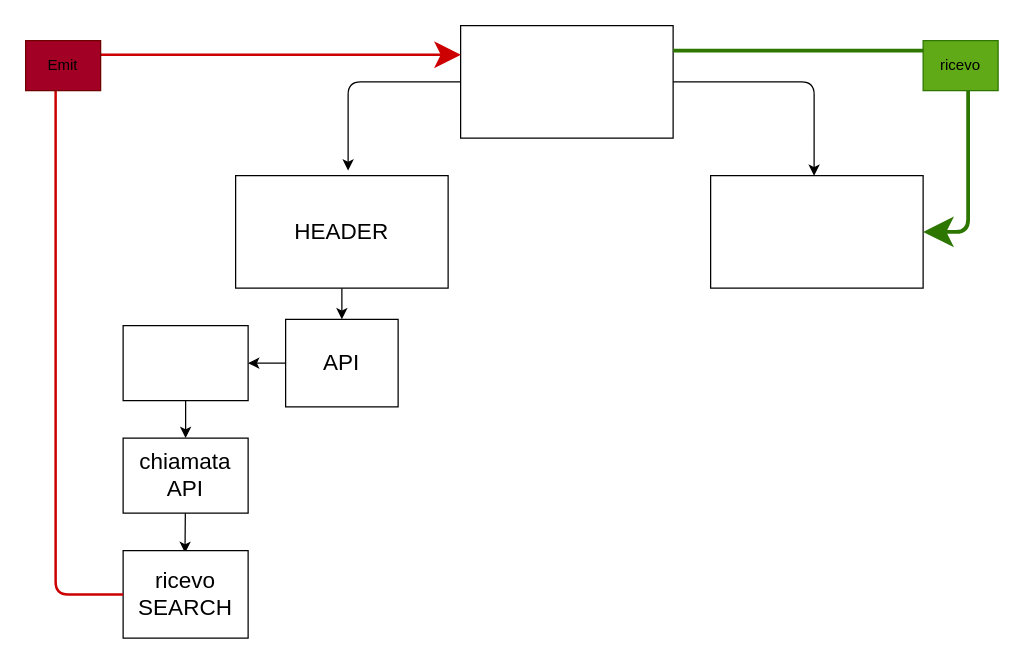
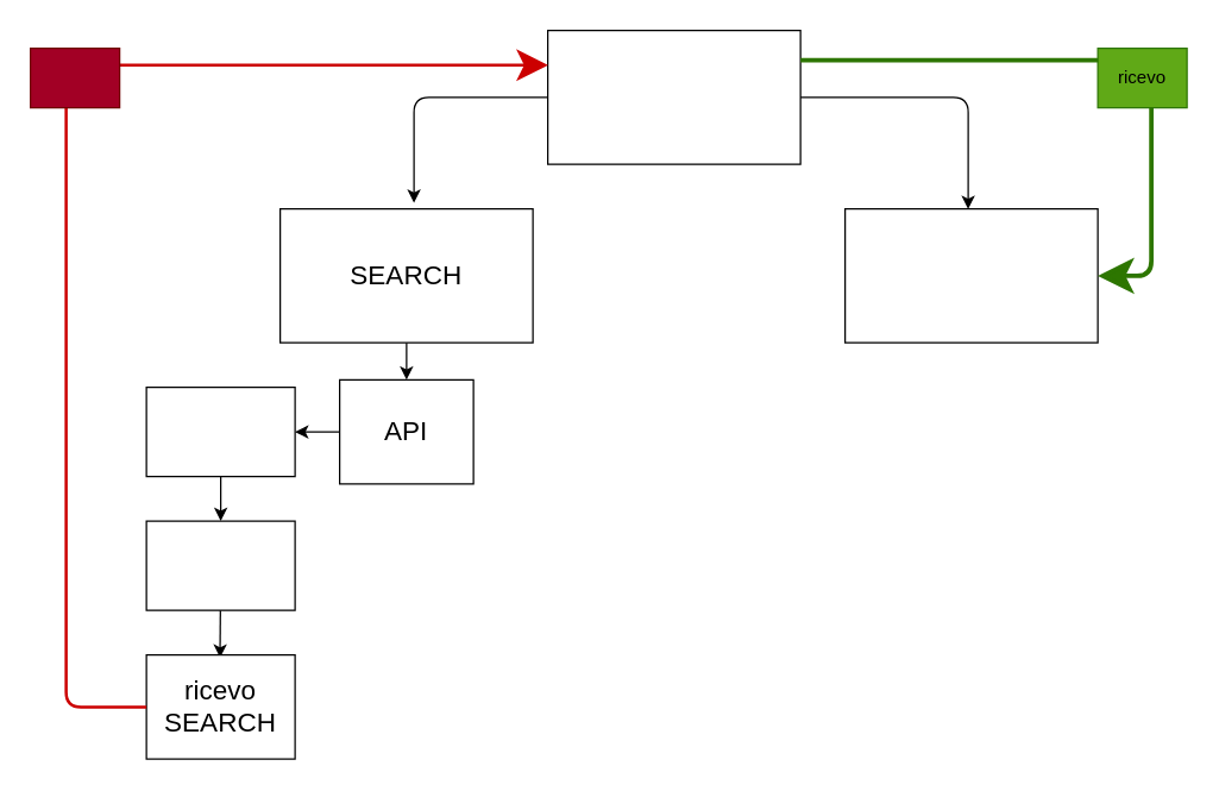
- <mxCell id="29" value="Emit" style="shape=partialRectangle;html=1;whiteSpace=wrap;connectable=0;overflow=hidden;fillColor=none;top=0;left=0;bottom=0;right=0;rounded=1;" parent="28" vertex="1"><mxGeometry width="60" height="40" as="geometry" /></mxCell>
- <mxCell id="11" value="&lt;font style=&quot;font-size: 18px&quot;&gt;HEADER&lt;/font&gt;" style="shape=partialRectangle;html=1;whiteSpace=wrap;connectable=0;overflow=hidden;fillColor=none;top=0;left=0;bottom=0;right=0;rounded=1;" parent="10" vertex="1"><mxGeometry width="170" height="90" as="geometry" /></mxCell>
+ <mxCell id="11" value="&lt;font style=&quot;font-size: 18px&quot;&gt;SEARCH&lt;/font&gt;" style="shape=partialRectangle;html=1;whiteSpace=wrap;connectable=0;overflow=hidden;fillColor=none;top=0;left=0;bottom=0;right=0;rounded=1;" parent="10" vertex="1"><mxGeometry width="170" height="90" as="geometry" /></mxCell>
- <mxCell id="22" value="&lt;font style=&quot;font-size: 18px&quot;&gt;chiamata&lt;br&gt;API&lt;/font&gt;" style="shape=partialRectangle;html=1;whiteSpace=wrap;connectable=0;overflow=hidden;fillColor=none;top=0;left=0;bottom=0;right=0;rounded=1;" parent="21" vertex="1"><mxGeometry width="100" height="60" as="geometry" /></mxCell>
